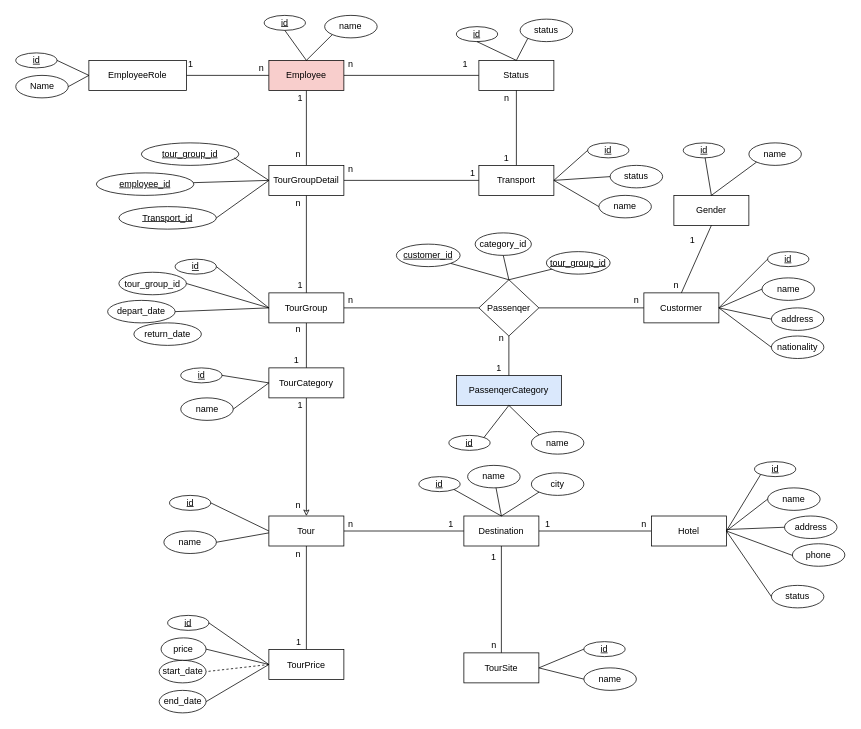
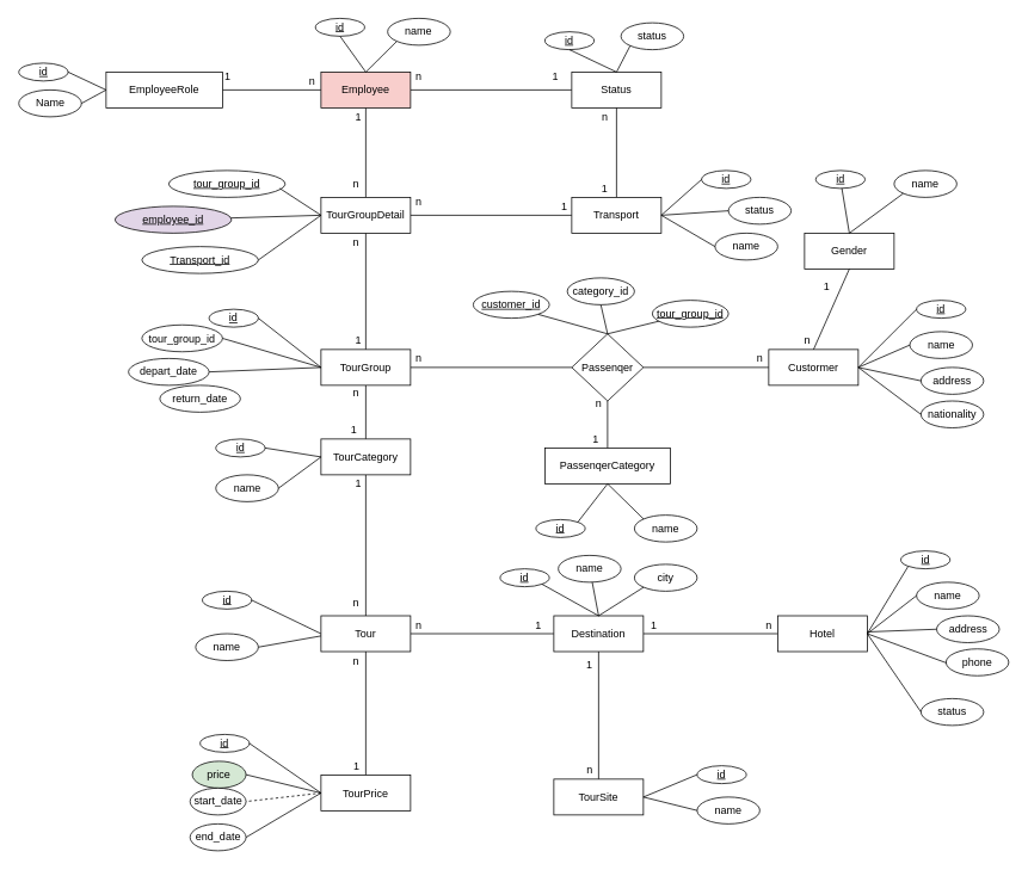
- <mxCell id="37" value="&lt;u&gt;employee_id&lt;/u&gt;" style="ellipse;whiteSpace=wrap;html=1;" vertex="1" parent="1"><mxGeometry x="128" y="230" width="130" height="30" as="geometry" /></mxCell>
+ <mxCell id="37" value="&lt;u&gt;employee_id&lt;/u&gt;" style="ellipse;whiteSpace=wrap;html=1;fillColor=#e1d5e7;" vertex="1" parent="1"><mxGeometry x="128" y="230" width="130" height="30" as="geometry" /></mxCell>
- <mxCell id="21" value="PassenqerCategory" style="rounded=0;whiteSpace=wrap;html=1;fillColor=#dae8fc;" vertex="1" parent="1"><mxGeometry x="608" y="500" width="140" height="40" as="geometry" /></mxCell>
+ <mxCell id="21" value="PassenqerCategory" style="rounded=0;whiteSpace=wrap;html=1;" vertex="1" parent="1"><mxGeometry x="608" y="500" width="140" height="40" as="geometry" /></mxCell>
- <mxCell id="19" style="edgeStyle=orthogonalEdgeStyle;rounded=0;orthogonalLoop=1;jettySize=auto;html=1;endArrow=classic;endFill=0;" edge="1" parent="1" source="20" target="24"><mxGeometry relative="1" as="geometry" /></mxCell>
+ <mxCell id="19" style="edgeStyle=orthogonalEdgeStyle;rounded=0;orthogonalLoop=1;jettySize=auto;html=1;endArrow=none;endFill=0;" edge="1" parent="1" source="20" target="24"><mxGeometry relative="1" as="geometry" /></mxCell>
- <mxCell id="99" value="price" style="ellipse;whiteSpace=wrap;html=1;" vertex="1" parent="1"><mxGeometry x="214.25" y="850" width="60" height="30" as="geometry" /></mxCell>
+ <mxCell id="99" value="price" style="ellipse;whiteSpace=wrap;html=1;fillColor=#d5e8d4;" vertex="1" parent="1"><mxGeometry x="214.25" y="850" width="60" height="30" as="geometry" /></mxCell>
